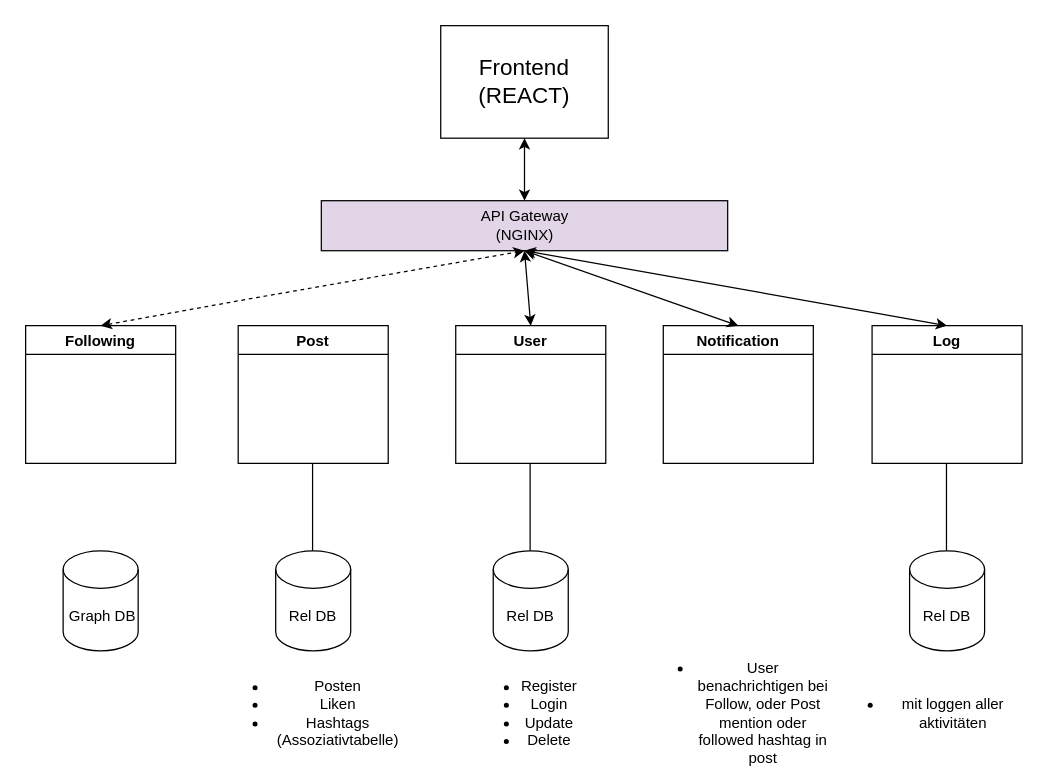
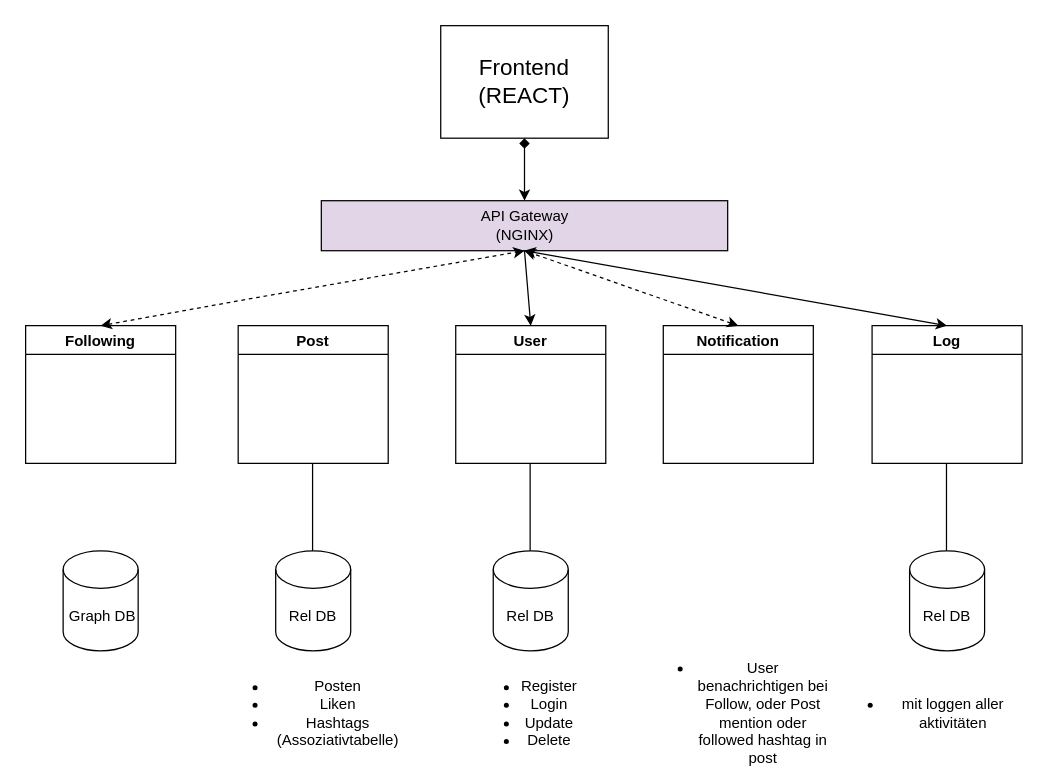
- <mxCell id="20" value="" style="endArrow=classic;startArrow=classic;html=1;rounded=0;fontSize=18;entryX=0.5;entryY=1;entryDx=0;entryDy=0;exitX=0.5;exitY=0;exitDx=0;exitDy=0;" parent="1" source="18" target="19" edge="1"><mxGeometry width="50" height="50" relative="1" as="geometry"><mxPoint x="225" y="130" as="sourcePoint" /><mxPoint x="275" y="80" as="targetPoint" /></mxGeometry></mxCell>
+ <mxCell id="20" value="" style="endArrow=diamond;startArrow=classic;html=1;rounded=0;fontSize=18;entryX=0.5;entryY=1;entryDx=0;entryDy=0;exitX=0.5;exitY=0;exitDx=0;exitDy=0;" parent="1" source="18" target="19" edge="1"><mxGeometry width="50" height="50" relative="1" as="geometry"><mxPoint x="225" y="130" as="sourcePoint" /><mxPoint x="275" y="80" as="targetPoint" /></mxGeometry></mxCell>
- <mxCell id="21" value="" style="endArrow=classic;startArrow=classic;html=1;rounded=0;fontSize=18;entryX=0.5;entryY=1;entryDx=0;entryDy=0;exitX=0.5;exitY=0;exitDx=0;exitDy=0;" parent="1" source="6" target="18" edge="1"><mxGeometry width="50" height="50" relative="1" as="geometry"><mxPoint x="438.5" y="180" as="sourcePoint" /><mxPoint x="439" y="130" as="targetPoint" /></mxGeometry></mxCell>
+ <mxCell id="21" value="" style="endArrow=none;startArrow=classic;html=1;rounded=0;fontSize=18;entryX=0.5;entryY=1;entryDx=0;entryDy=0;exitX=0.5;exitY=0;exitDx=0;exitDy=0;" parent="1" source="6" target="18" edge="1"><mxGeometry width="50" height="50" relative="1" as="geometry"><mxPoint x="438.5" y="180" as="sourcePoint" /><mxPoint x="439" y="130" as="targetPoint" /></mxGeometry></mxCell>
- <mxCell id="22" value="" style="endArrow=classic;startArrow=classic;html=1;rounded=0;fontSize=18;entryX=0.5;entryY=1;entryDx=0;entryDy=0;exitX=0.5;exitY=0;exitDx=0;exitDy=0;" parent="1" source="8" target="18" edge="1"><mxGeometry width="50" height="50" relative="1" as="geometry"><mxPoint x="448.5" y="190" as="sourcePoint" /><mxPoint x="449" y="140" as="targetPoint" /></mxGeometry></mxCell>
+ <mxCell id="22" value="" style="endArrow=classic;startArrow=classic;html=1;rounded=0;fontSize=18;entryX=0.5;entryY=1;entryDx=0;entryDy=0;exitX=0.5;exitY=0;exitDx=0;exitDy=0;dashed=1;" parent="1" source="8" target="18" edge="1"><mxGeometry width="50" height="50" relative="1" as="geometry"><mxPoint x="448.5" y="190" as="sourcePoint" /><mxPoint x="449" y="140" as="targetPoint" /></mxGeometry></mxCell>
